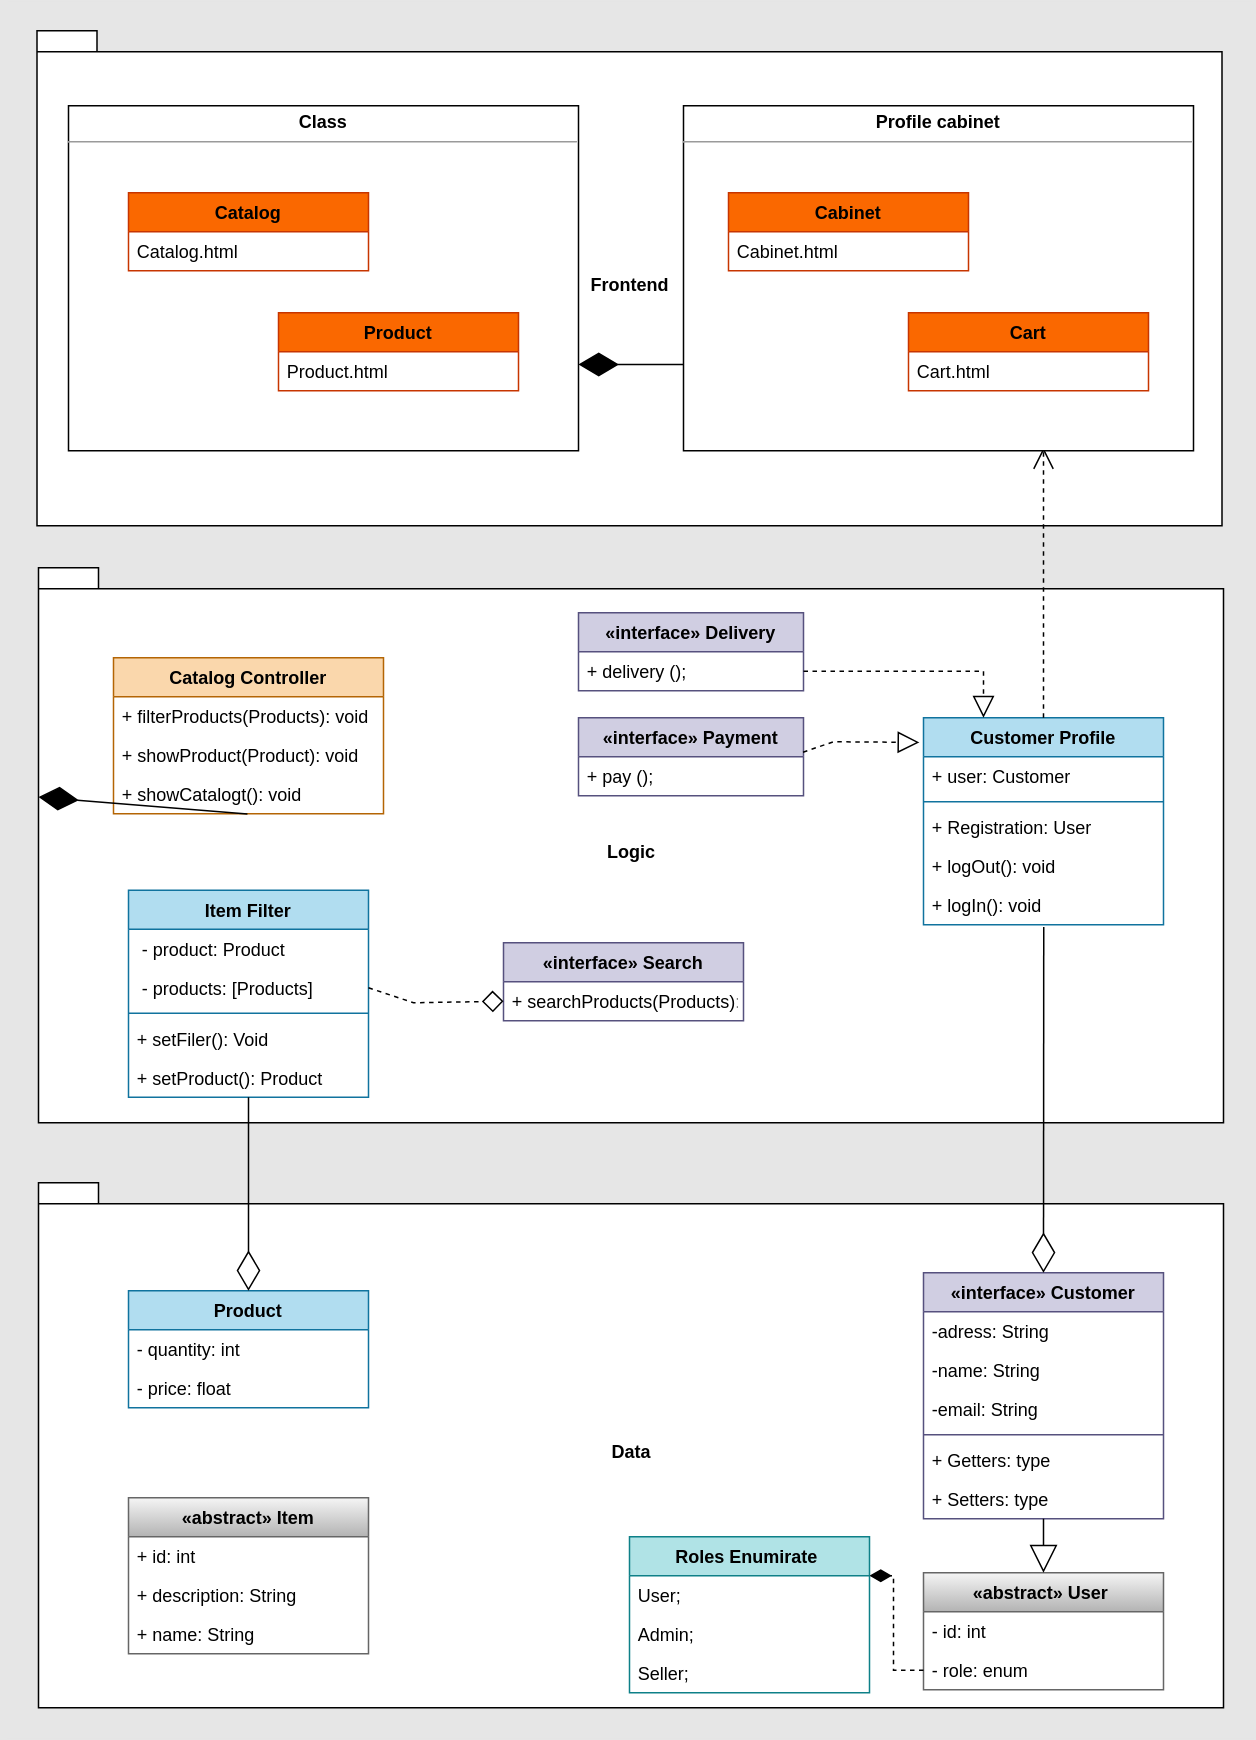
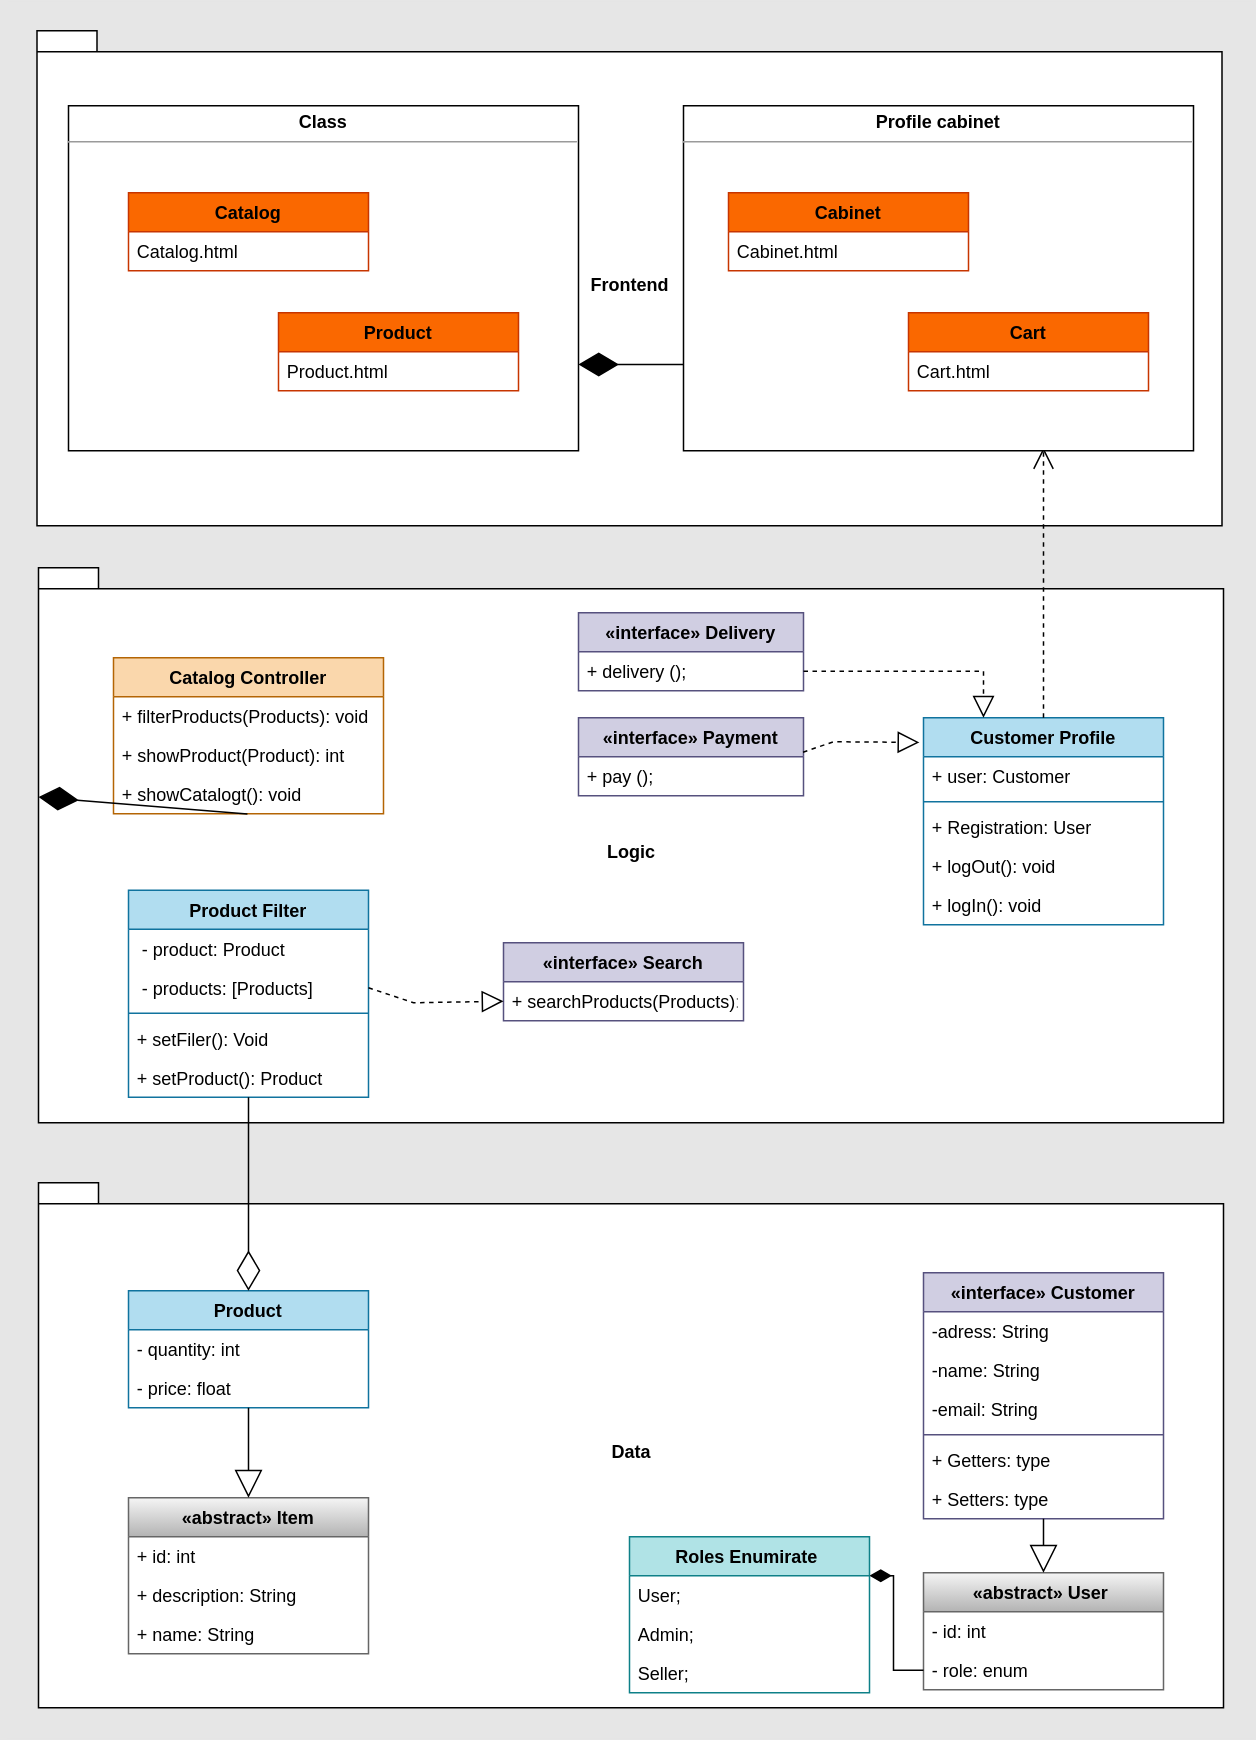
- <mxCell id="6" value="+ showProduct(Product): void" style="text;strokeColor=none;fillColor=none;align=left;verticalAlign=top;spacingLeft=4;spacingRight=4;overflow=hidden;rotatable=0;points=[[0,0.5],[1,0.5]];portConstraint=eastwest;rounded=0;" vertex="1" parent="4"><mxGeometry y="52" width="180" height="26" as="geometry" /></mxCell>
+ <mxCell id="6" value="+ showProduct(Product): int" style="text;strokeColor=none;fillColor=none;align=left;verticalAlign=top;spacingLeft=4;spacingRight=4;overflow=hidden;rotatable=0;points=[[0,0.5],[1,0.5]];portConstraint=eastwest;rounded=0;" vertex="1" parent="4"><mxGeometry y="52" width="180" height="26" as="geometry" /></mxCell>
- <mxCell id="8" value="Item Filter" style="swimlane;fontStyle=1;align=center;verticalAlign=top;childLayout=stackLayout;horizontal=1;startSize=26;horizontalStack=0;resizeParent=1;resizeParentMax=0;resizeLast=0;collapsible=1;marginBottom=0;rounded=0;fillColor=#b1ddf0;strokeColor=#10739e;" vertex="1" parent="1"><mxGeometry x="81" y="593" width="160" height="138" as="geometry" /></mxCell>
+ <mxCell id="8" value="Product Filter" style="swimlane;fontStyle=1;align=center;verticalAlign=top;childLayout=stackLayout;horizontal=1;startSize=26;horizontalStack=0;resizeParent=1;resizeParentMax=0;resizeLast=0;collapsible=1;marginBottom=0;rounded=0;fillColor=#b1ddf0;strokeColor=#10739e;" vertex="1" parent="1"><mxGeometry x="81" y="593" width="160" height="138" as="geometry" /></mxCell>
- <mxCell id="46" value="" style="endArrow=diamond;dashed=1;endFill=0;endSize=12;html=1;fontColor=default;exitX=1;exitY=0.5;exitDx=0;exitDy=0;entryX=0;entryY=0.5;entryDx=0;entryDy=0;rounded=0;" edge="1" parent="1" source="10" target="15"><mxGeometry width="160" relative="1" as="geometry"><mxPoint x="291" y="808" as="sourcePoint" /><mxPoint x="451" y="808" as="targetPoint" /><Array as="points"><mxPoint x="271" y="668" /></Array></mxGeometry></mxCell>
+ <mxCell id="46" value="" style="endArrow=block;dashed=1;endFill=0;endSize=12;html=1;fontColor=default;exitX=1;exitY=0.5;exitDx=0;exitDy=0;entryX=0;entryY=0.5;entryDx=0;entryDy=0;rounded=0;" edge="1" parent="1" source="10" target="15"><mxGeometry width="160" relative="1" as="geometry"><mxPoint x="291" y="808" as="sourcePoint" /><mxPoint x="451" y="808" as="targetPoint" /><Array as="points"><mxPoint x="271" y="668" /></Array></mxGeometry></mxCell>
- <mxCell id="49" value="" style="endArrow=diamondThin;endFill=0;endSize=24;html=1;fontColor=default;entryX=0.5;entryY=0;entryDx=0;entryDy=0;exitX=0.501;exitY=1.057;exitDx=0;exitDy=0;exitPerimeter=0;rounded=0;" edge="1" parent="1" source="45" target="24"><mxGeometry width="160" relative="1" as="geometry"><mxPoint x="301" y="638" as="sourcePoint" /><mxPoint x="461" y="638" as="targetPoint" /></mxGeometry></mxCell>
+ <mxCell id="52" value="&lt;br&gt;" style="endArrow=block;endSize=16;endFill=0;entryX=0.5;entryY=0;entryDx=0;entryDy=0;html=1;fontColor=default;rounded=0;" edge="1" parent="1" source="19" target="31"><mxGeometry width="160" relative="1" as="geometry"><mxPoint x="701" y="1022" as="sourcePoint" /><mxPoint x="701" y="1068" as="targetPoint" /></mxGeometry></mxCell>
- <mxCell id="68" value="" style="endArrow=diamondThin;endFill=1;endSize=12;html=1;fontColor=default;exitX=0;exitY=0.5;exitDx=0;exitDy=0;entryX=1;entryY=0.25;entryDx=0;entryDy=0;rounded=0;dashed=1;" edge="1" parent="1" source="22" target="64"><mxGeometry width="160" relative="1" as="geometry"><mxPoint x="170.28" y="552.182" as="sourcePoint" /><mxPoint x="171" y="603" as="targetPoint" /><Array as="points"><mxPoint x="591" y="1113" /><mxPoint x="591" y="1050" /></Array></mxGeometry></mxCell>
+ <mxCell id="68" value="" style="endArrow=diamondThin;endFill=1;endSize=12;html=1;fontColor=default;exitX=0;exitY=0.5;exitDx=0;exitDy=0;entryX=1;entryY=0.25;entryDx=0;entryDy=0;rounded=0;" edge="1" parent="1" source="22" target="64"><mxGeometry width="160" relative="1" as="geometry"><mxPoint x="170.28" y="552.182" as="sourcePoint" /><mxPoint x="171" y="603" as="targetPoint" /><Array as="points"><mxPoint x="591" y="1113" /><mxPoint x="591" y="1050" /></Array></mxGeometry></mxCell>
